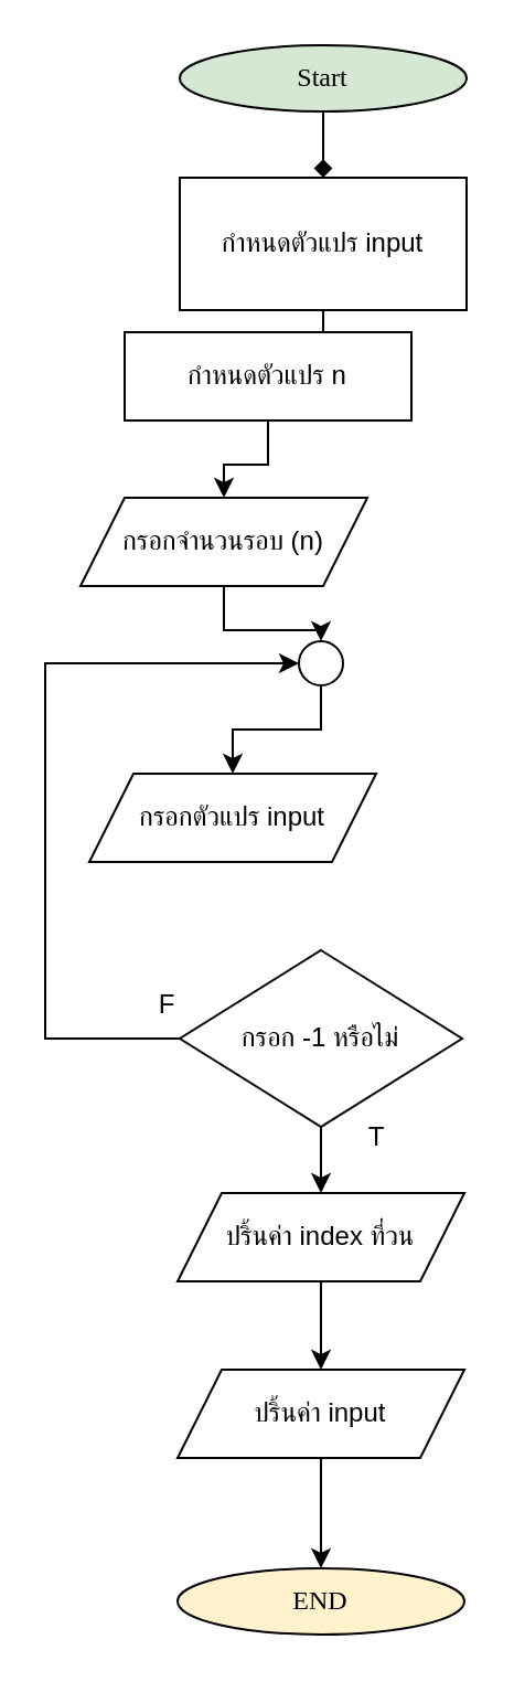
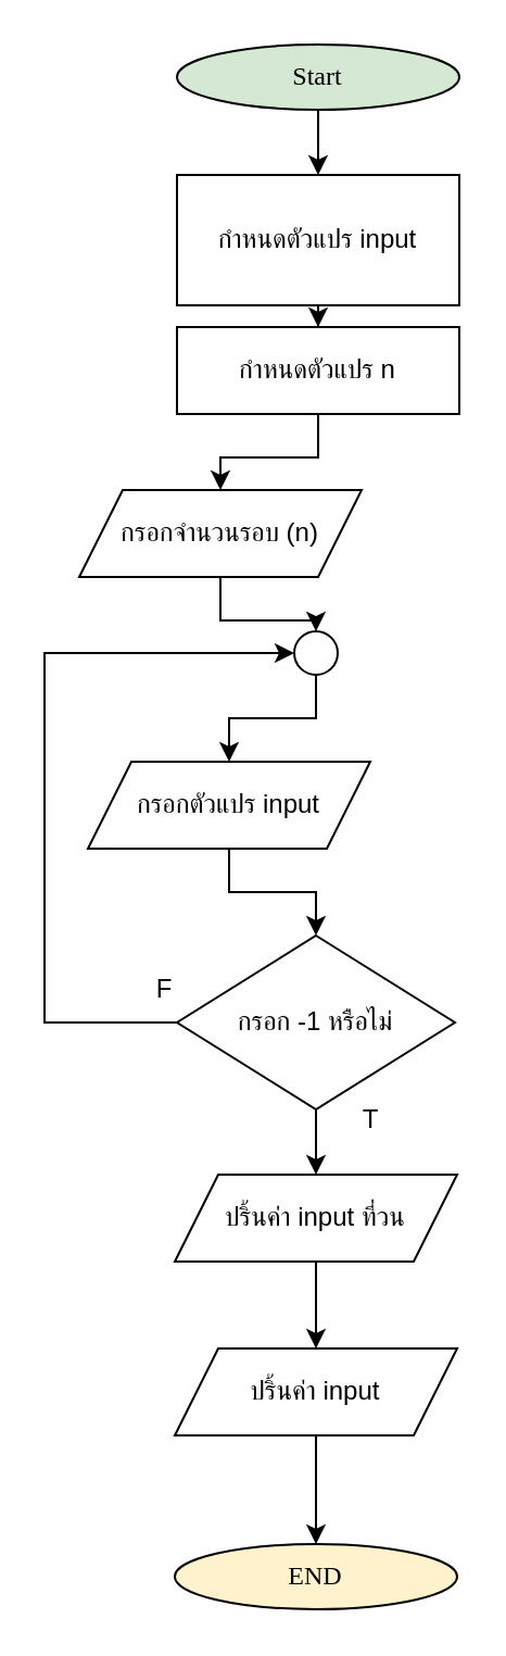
- <mxCell id="2" value="" style="edgeStyle=orthogonalEdgeStyle;rounded=0;orthogonalLoop=1;jettySize=auto;html=1;endArrow=diamond;" parent="1" source="3" target="5" edge="1"><mxGeometry relative="1" as="geometry" /></mxCell>
+ <mxCell id="2" value="" style="edgeStyle=orthogonalEdgeStyle;rounded=0;orthogonalLoop=1;jettySize=auto;html=1;" parent="1" source="3" target="5" edge="1"><mxGeometry relative="1" as="geometry" /></mxCell>
- <mxCell id="7" value="กำหนดตัวแปร n" style="rounded=0;whiteSpace=wrap;html=1;" parent="1" vertex="1"><mxGeometry x="56" y="150" width="130" height="40" as="geometry" /></mxCell>
+ <mxCell id="7" value="กำหนดตัวแปร n" style="rounded=0;whiteSpace=wrap;html=1;" parent="1" vertex="1"><mxGeometry x="81" y="150" width="130" height="40" as="geometry" /></mxCell>
+ <mxCell id="8" value="" style="edgeStyle=orthogonalEdgeStyle;rounded=0;orthogonalLoop=1;jettySize=auto;html=1;" parent="1" source="9" target="14" edge="1"><mxGeometry relative="1" as="geometry" /></mxCell>
- <mxCell id="16" value="ปริ้นค่า index ที่วน" style="rounded=0;whiteSpace=wrap;html=1;shape=parallelogram;perimeter=parallelogramPerimeter;fixedSize=1;" parent="1" vertex="1"><mxGeometry x="80" y="540" width="130" height="40" as="geometry" /></mxCell>
+ <mxCell id="16" value="ปริ้นค่า input ที่วน" style="rounded=0;whiteSpace=wrap;html=1;shape=parallelogram;perimeter=parallelogramPerimeter;fixedSize=1;" parent="1" vertex="1"><mxGeometry x="80" y="540" width="130" height="40" as="geometry" /></mxCell>
